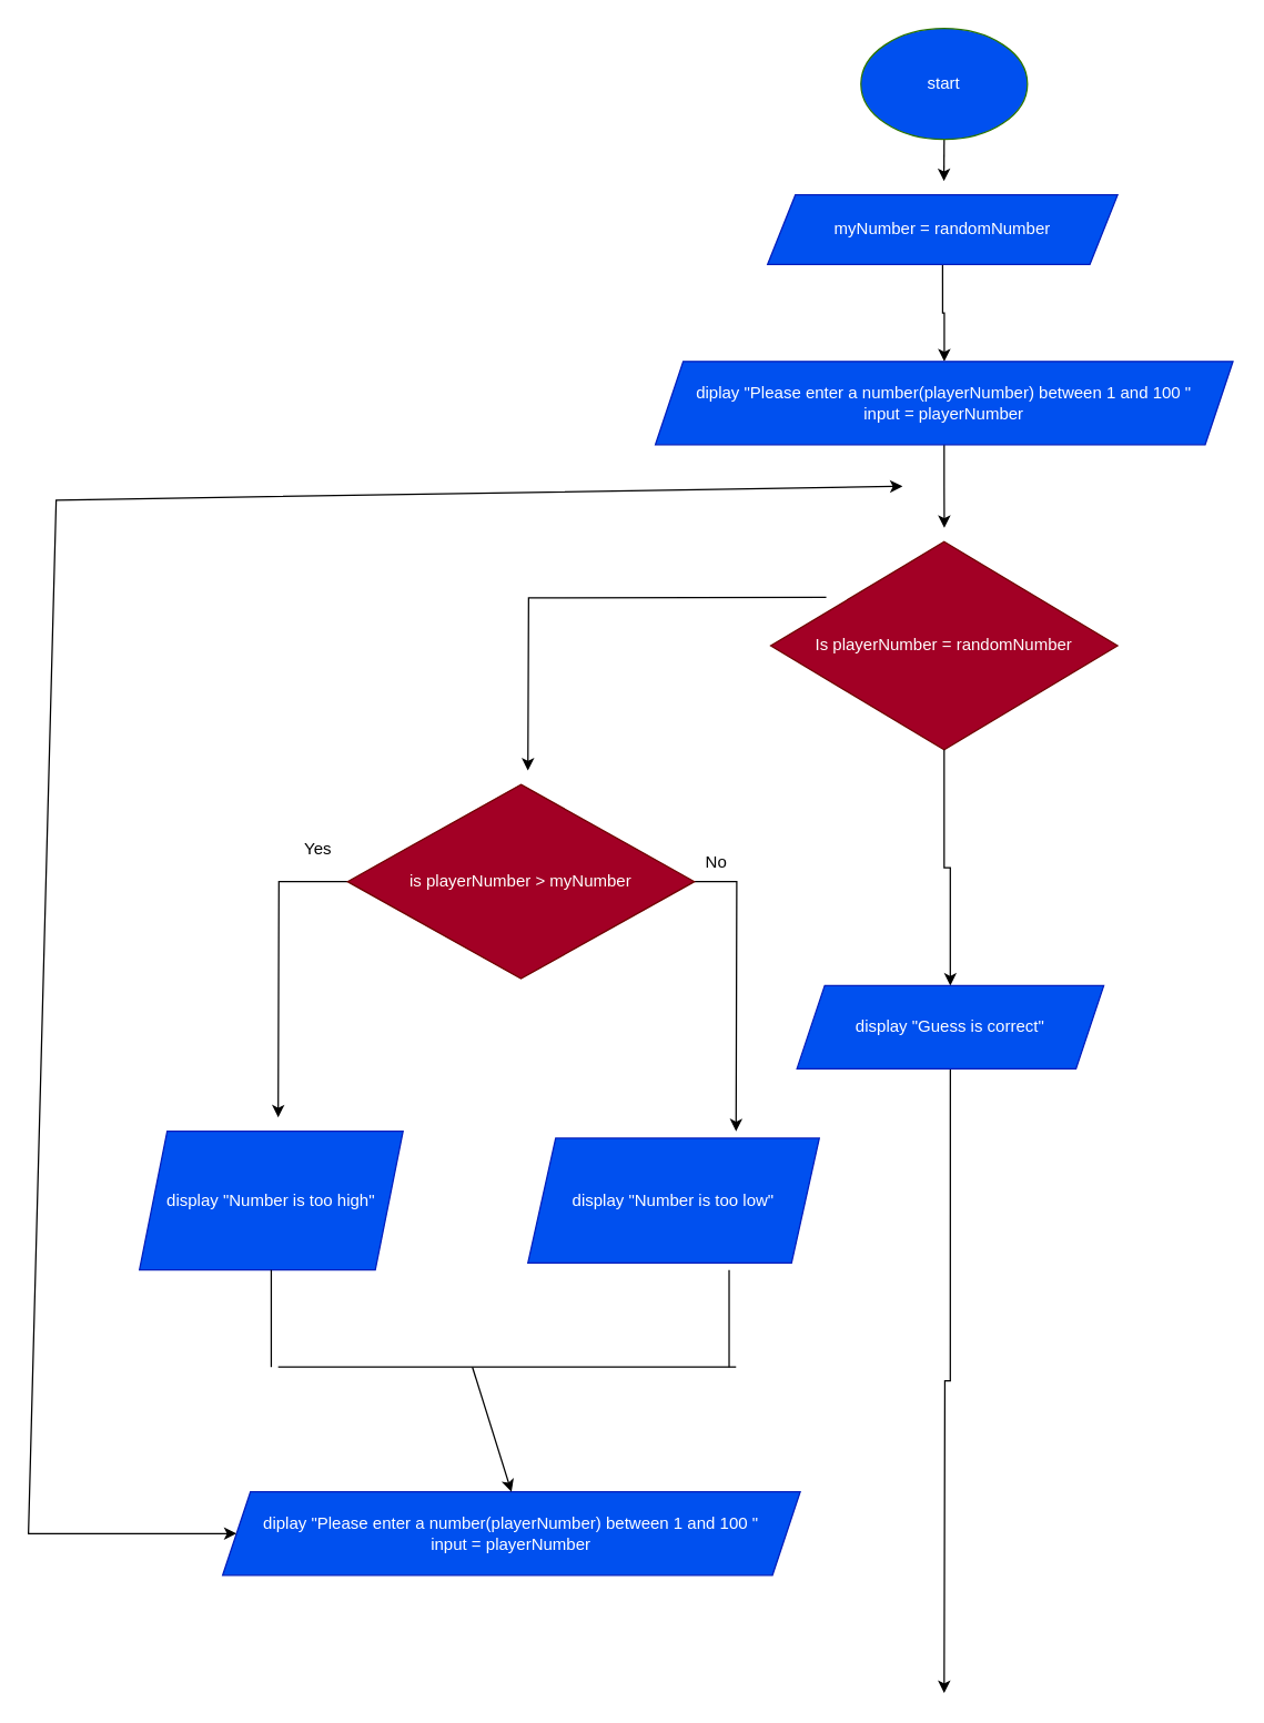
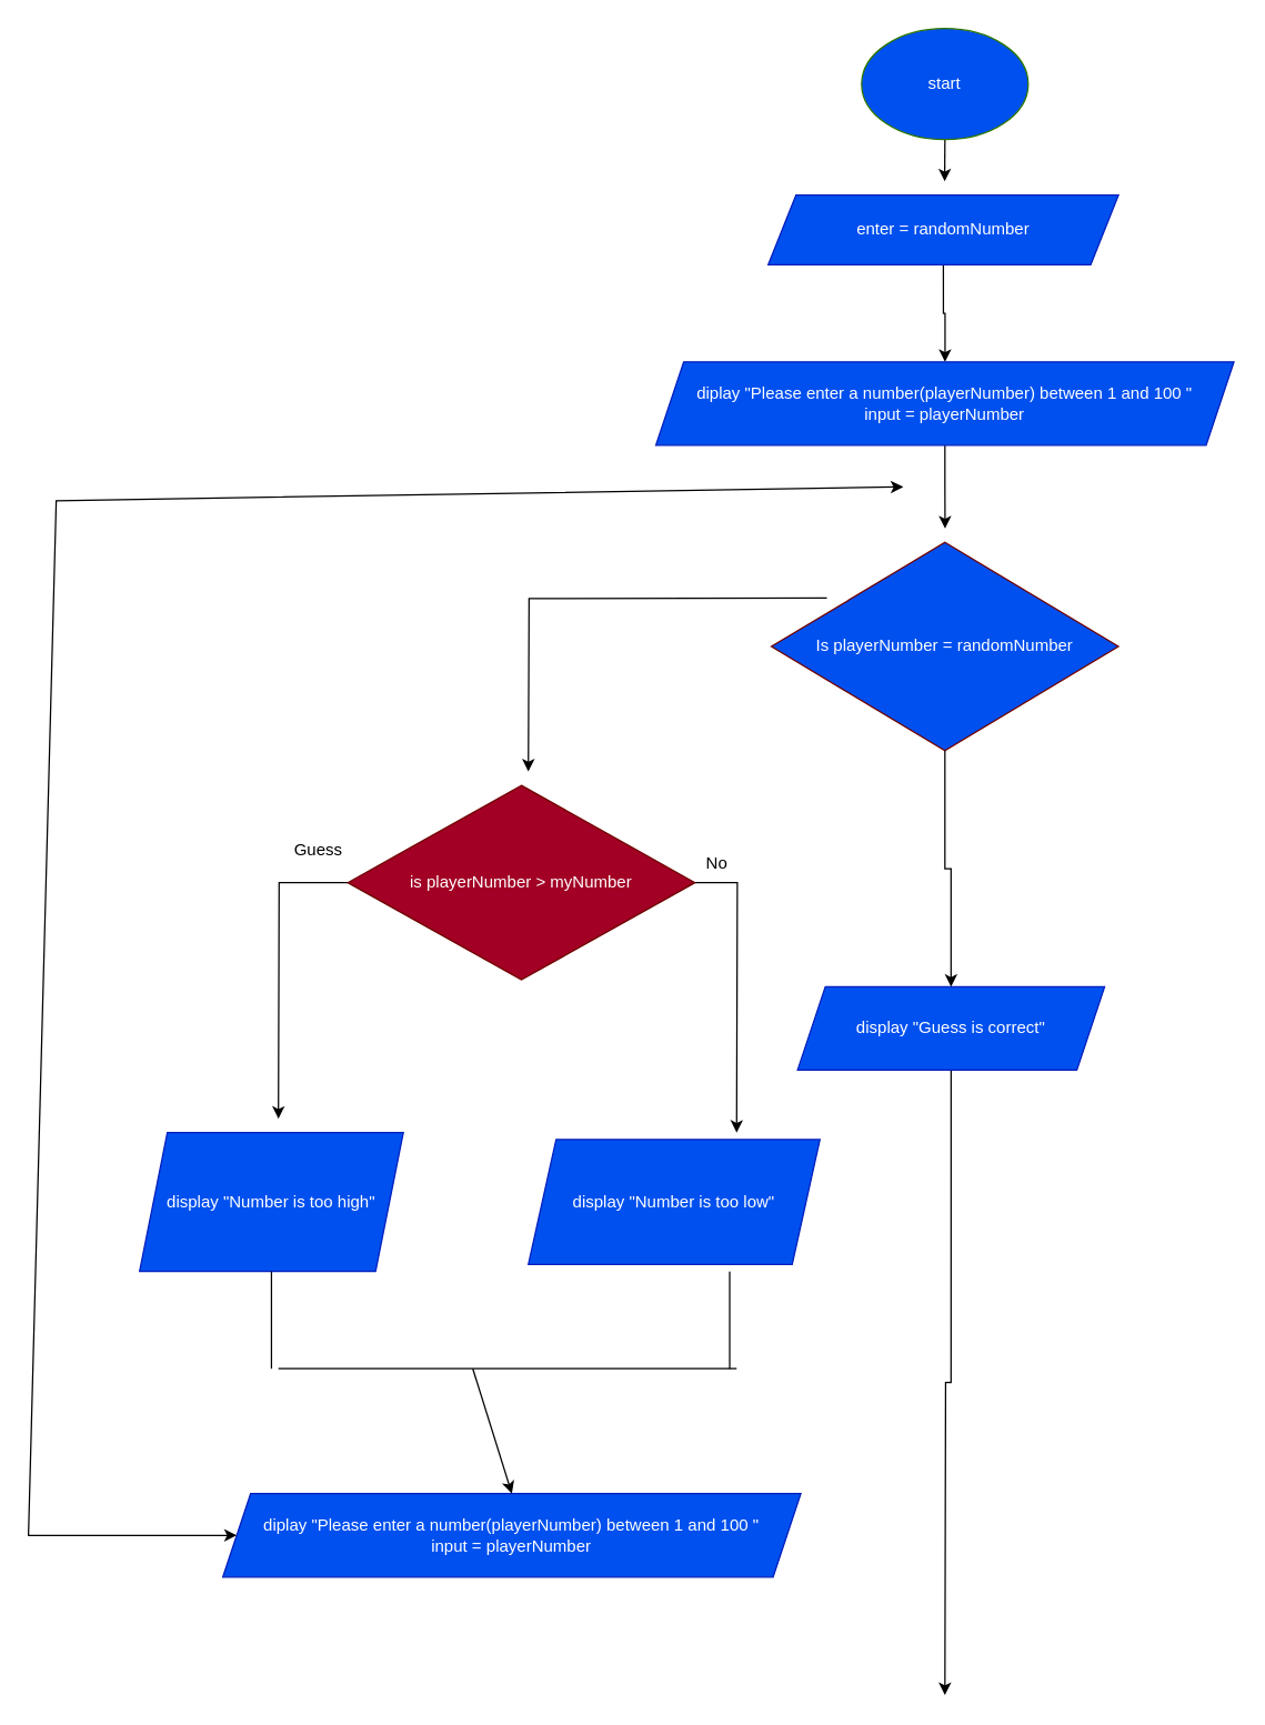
- <mxCell id="5" value="&lt;div&gt;myNumber = randomNumber&lt;/div&gt;" style="shape=parallelogram;perimeter=parallelogramPerimeter;whiteSpace=wrap;html=1;fixedSize=1;fillColor=#0050ef;fontColor=#ffffff;strokeColor=#001DBC;" parent="1" vertex="1"><mxGeometry x="552.75" y="140" width="252.25" height="50" as="geometry" /></mxCell>
+ <mxCell id="5" value="&lt;div&gt;enter = randomNumber&lt;/div&gt;" style="shape=parallelogram;perimeter=parallelogramPerimeter;whiteSpace=wrap;html=1;fixedSize=1;fillColor=#0050ef;fontColor=#ffffff;strokeColor=#001DBC;" parent="1" vertex="1"><mxGeometry x="552.75" y="140" width="252.25" height="50" as="geometry" /></mxCell>
- <mxCell id="10" value="Is playerNumber = randomNumber" style="rhombus;whiteSpace=wrap;html=1;fillColor=#a20025;fontColor=#ffffff;strokeColor=#6F0000;" parent="1" vertex="1"><mxGeometry x="555" y="390" width="250" height="150" as="geometry" /></mxCell>
+ <mxCell id="10" value="Is playerNumber = randomNumber" style="rhombus;whiteSpace=wrap;html=1;fillColor=#0050ef;fontColor=#ffffff;strokeColor=#6F0000;" parent="1" vertex="1"><mxGeometry x="555" y="390" width="250" height="150" as="geometry" /></mxCell>
- <mxCell id="24" value="Yes" style="text;html=1;align=center;verticalAlign=middle;whiteSpace=wrap;rounded=0;" vertex="1" parent="1"><mxGeometry x="199" y="597" width="60" height="30" as="geometry" /></mxCell>
+ <mxCell id="24" value="Guess" style="text;html=1;align=center;verticalAlign=middle;whiteSpace=wrap;rounded=0;" vertex="1" parent="1"><mxGeometry x="199" y="597" width="60" height="30" as="geometry" /></mxCell>
